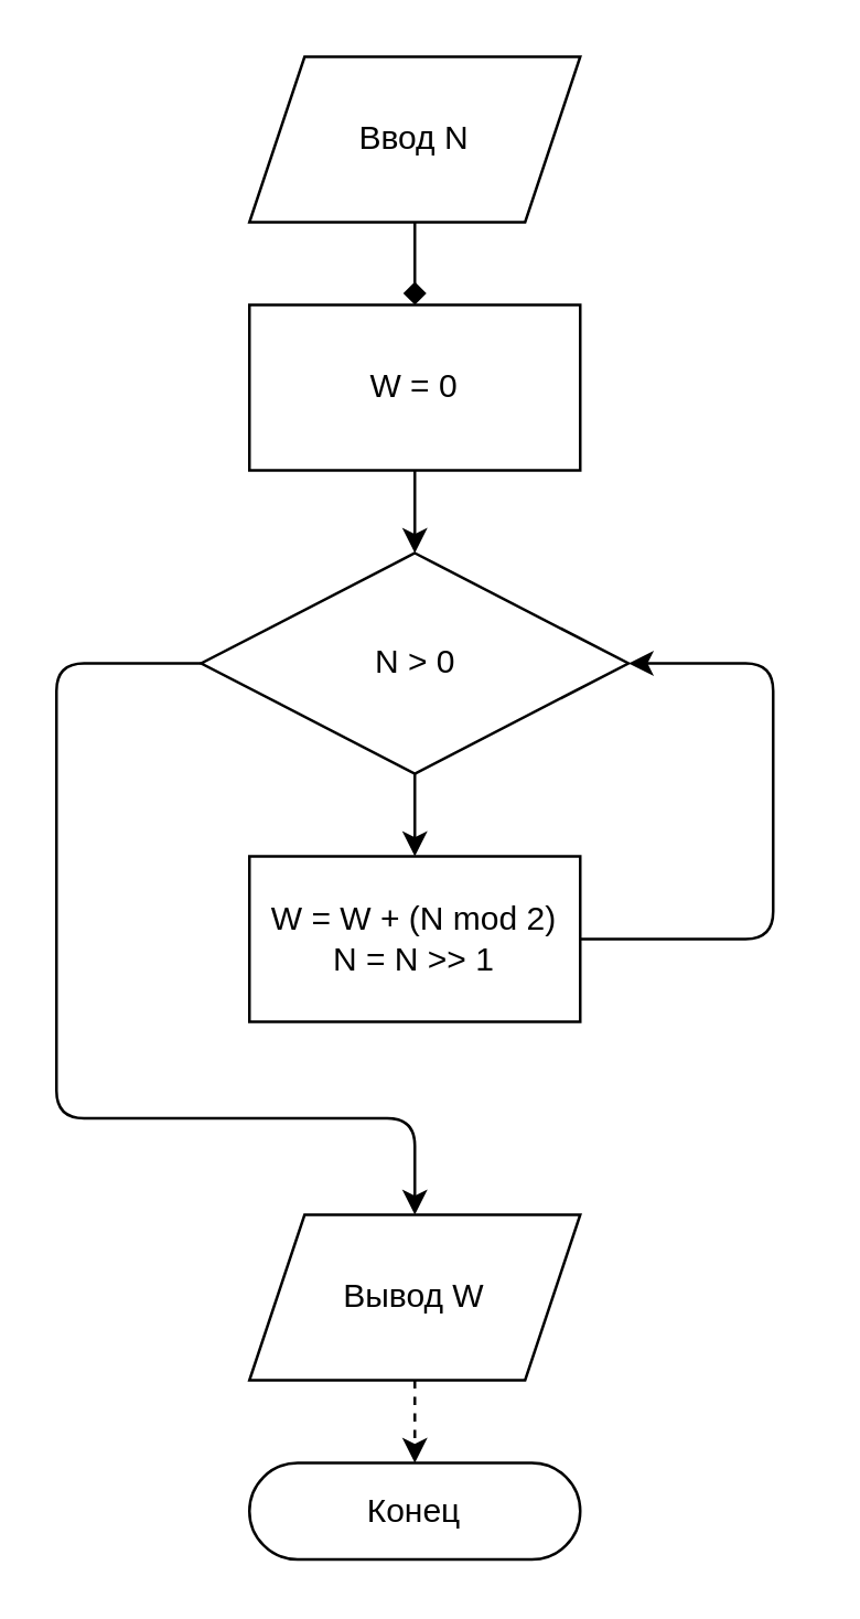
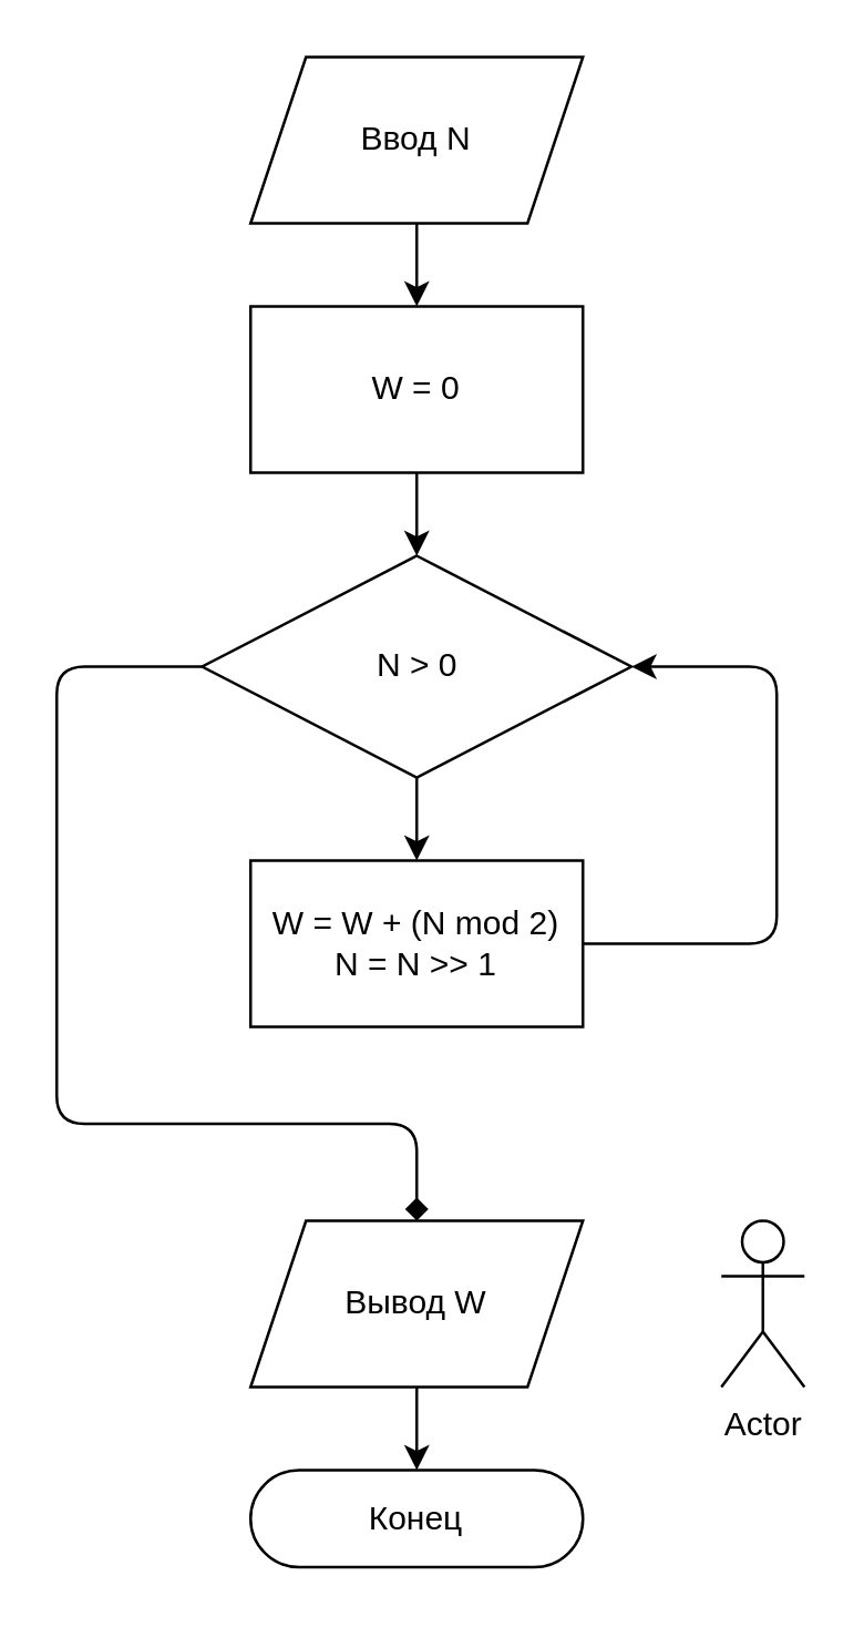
- <mxCell id="2" style="edgeStyle=none;html=1;exitX=0.5;exitY=1;exitDx=0;exitDy=0;entryX=0.5;entryY=0;entryDx=0;entryDy=0;endArrow=diamond;" edge="1" parent="1" source="3" target="5"><mxGeometry relative="1" as="geometry"><mxPoint x="150" y="100" as="targetPoint" /></mxGeometry></mxCell>
+ <mxCell id="2" style="edgeStyle=none;html=1;exitX=0.5;exitY=1;exitDx=0;exitDy=0;entryX=0.5;entryY=0;entryDx=0;entryDy=0;" edge="1" parent="1" source="3" target="5"><mxGeometry relative="1" as="geometry"><mxPoint x="150" y="100" as="targetPoint" /></mxGeometry></mxCell>
- <mxCell id="7" style="edgeStyle=none;html=1;exitX=0;exitY=0.5;exitDx=0;exitDy=0;entryX=0.5;entryY=0;entryDx=0;entryDy=0;" edge="1" parent="1" source="8" target="13"><mxGeometry relative="1" as="geometry"><Array as="points"><mxPoint x="20" y="240" /><mxPoint x="20" y="405" /><mxPoint x="150" y="405" /></Array></mxGeometry></mxCell>
+ <mxCell id="7" style="edgeStyle=none;html=1;exitX=0;exitY=0.5;exitDx=0;exitDy=0;entryX=0.5;entryY=0;entryDx=0;entryDy=0;endArrow=diamond;" edge="1" parent="1" source="8" target="13"><mxGeometry relative="1" as="geometry"><Array as="points"><mxPoint x="20" y="240" /><mxPoint x="20" y="405" /><mxPoint x="150" y="405" /></Array></mxGeometry></mxCell>
+ <mxCell id="14" value="Actor" style="shape=umlActor;verticalLabelPosition=bottom;verticalAlign=top;html=1;outlineConnect=0;" vertex="1" parent="1"><mxGeometry x="260" y="440" width="30" height="60" as="geometry" /></mxCell>
- <mxCell id="12" value="" style="edgeStyle=none;html=1;dashed=1;" edge="1" parent="1" source="13" target="11"><mxGeometry relative="1" as="geometry" /></mxCell>
+ <mxCell id="12" value="" style="edgeStyle=none;html=1;" edge="1" parent="1" source="13" target="11"><mxGeometry relative="1" as="geometry" /></mxCell>
